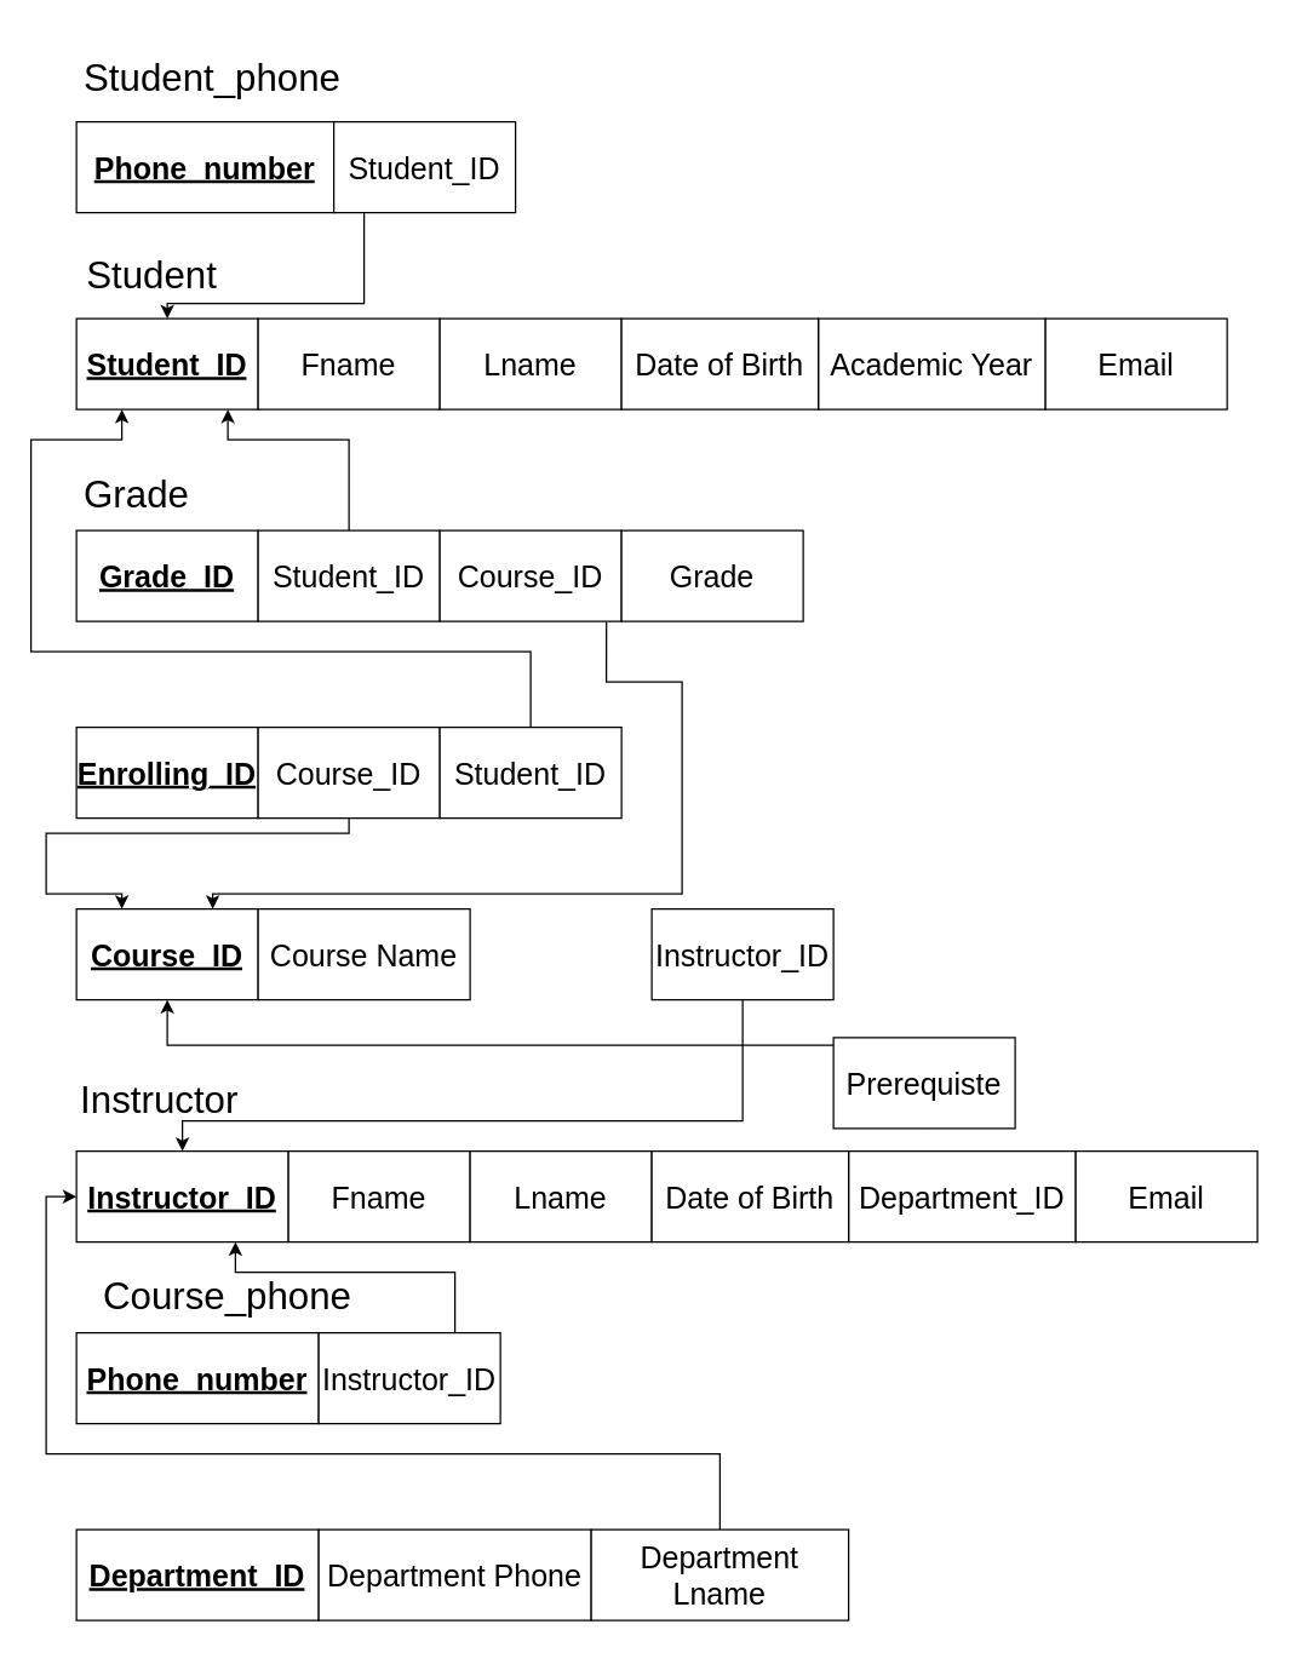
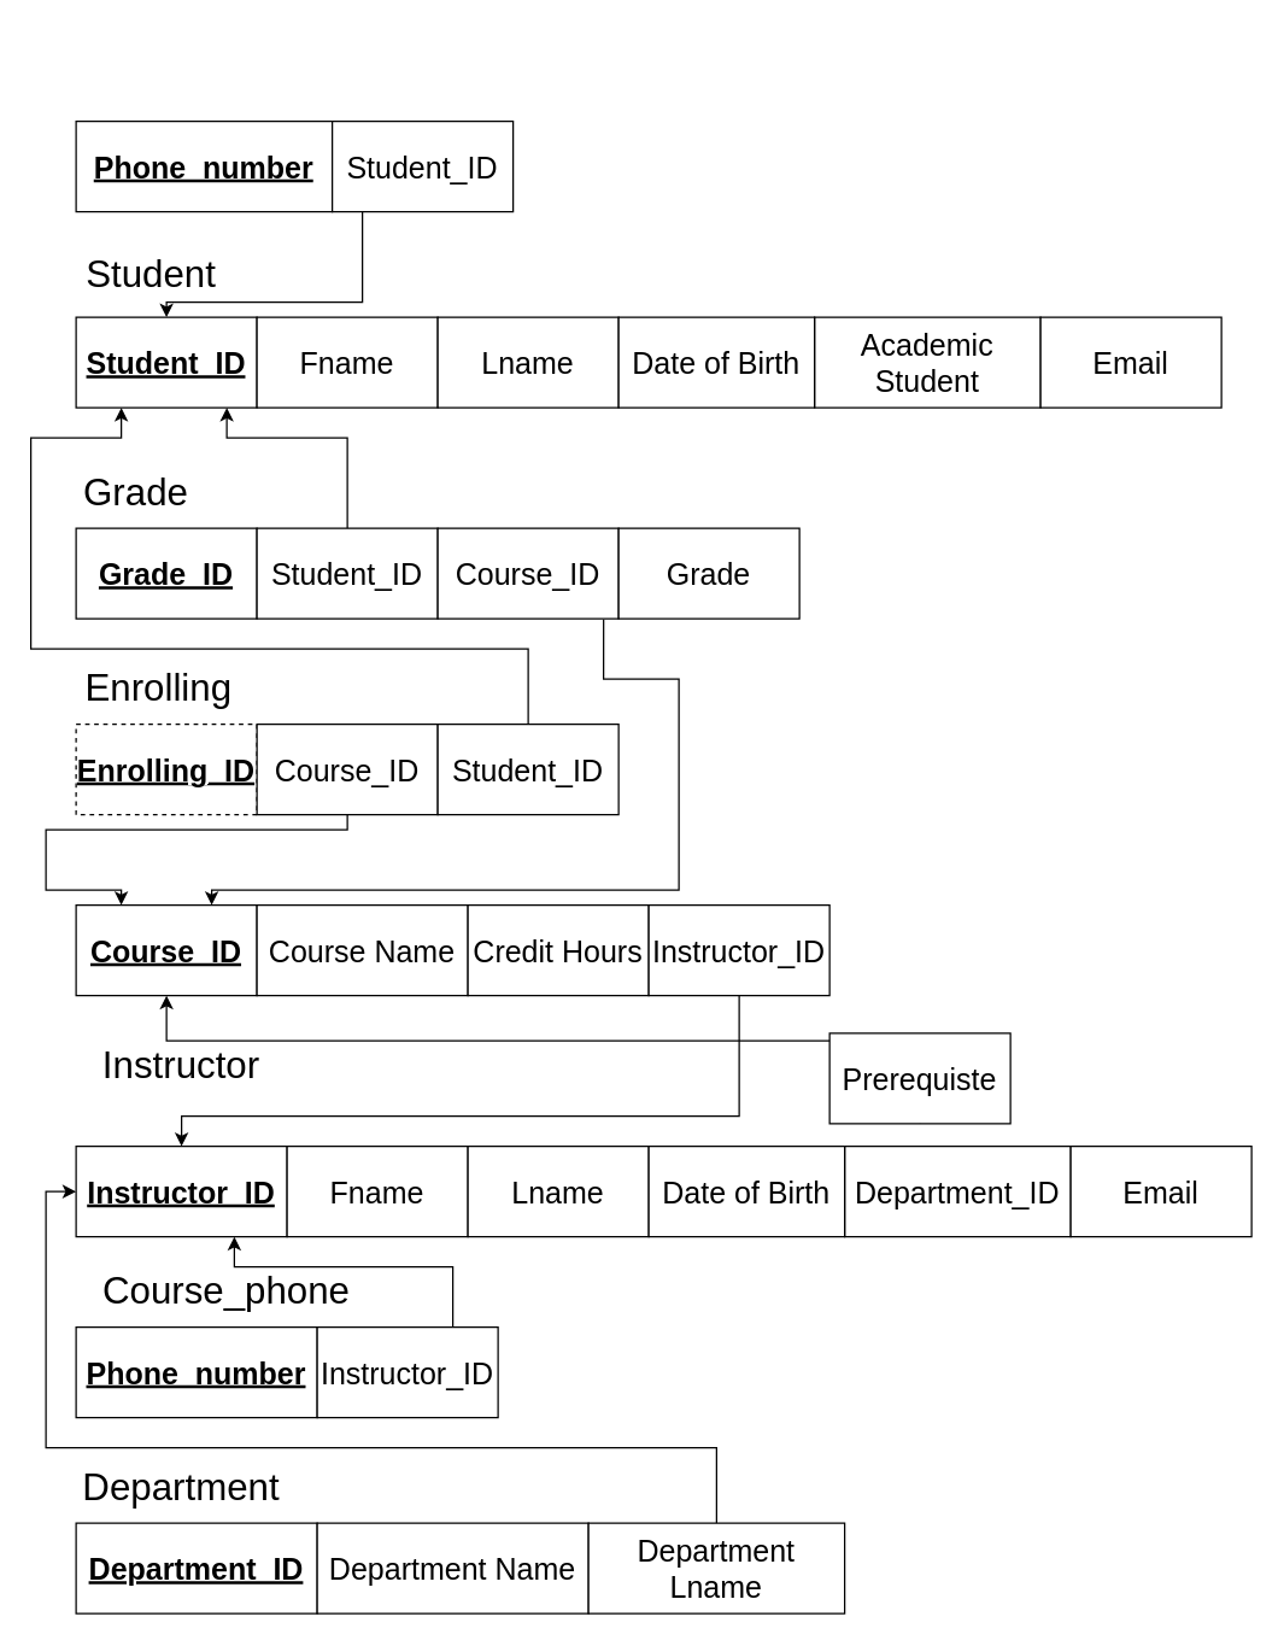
- <mxCell id="8" value="Student_phone" style="text;html=1;strokeColor=none;fillColor=none;align=center;verticalAlign=middle;whiteSpace=wrap;rounded=0;fontSize=25;" vertex="1" parent="1"><mxGeometry x="50" y="20" width="180" height="60" as="geometry" /></mxCell>
- <mxCell id="6" value="Academic Year" style="rounded=0;whiteSpace=wrap;html=1;fontSize=20;" vertex="1" parent="1"><mxGeometry x="540" y="210" width="150" height="60" as="geometry" /></mxCell>
+ <mxCell id="6" value="Academic Student" style="rounded=0;whiteSpace=wrap;html=1;fontSize=20;" vertex="1" parent="1"><mxGeometry x="540" y="210" width="150" height="60" as="geometry" /></mxCell>
+ <mxCell id="19" value="Enrolling" style="text;html=1;strokeColor=none;fillColor=none;align=center;verticalAlign=middle;whiteSpace=wrap;rounded=0;fontSize=25;" vertex="1" parent="1"><mxGeometry x="50" y="440" width="110" height="30" as="geometry" /></mxCell>
- <mxCell id="20" value="Enrolling_ID" style="rounded=0;whiteSpace=wrap;html=1;fontSize=20;fontStyle=5" vertex="1" parent="1"><mxGeometry x="50" y="480" width="120" height="60" as="geometry" /></mxCell>
+ <mxCell id="20" value="Enrolling_ID" style="rounded=0;whiteSpace=wrap;html=1;fontSize=20;fontStyle=5;dashed=1;" vertex="1" parent="1"><mxGeometry x="50" y="480" width="120" height="60" as="geometry" /></mxCell>
+ <mxCell id="27" value="Credit Hours" style="rounded=0;whiteSpace=wrap;html=1;fontSize=20;" vertex="1" parent="1"><mxGeometry x="310" y="600" width="120" height="60" as="geometry" /></mxCell>
- <mxCell id="32" value="Instructor" style="text;html=1;strokeColor=none;fillColor=none;align=center;verticalAlign=middle;whiteSpace=wrap;rounded=0;fontSize=25;" vertex="1" parent="1"><mxGeometry x="50" y="710" width="110" height="30" as="geometry" /></mxCell>
+ <mxCell id="32" value="Instructor" style="text;html=1;strokeColor=none;fillColor=none;align=center;verticalAlign=middle;whiteSpace=wrap;rounded=0;fontSize=25;" vertex="1" parent="1"><mxGeometry x="65" y="690" width="110" height="30" as="geometry" /></mxCell>
+ <mxCell id="44" value="Department" style="text;html=1;strokeColor=none;fillColor=none;align=center;verticalAlign=middle;whiteSpace=wrap;rounded=0;fontSize=25;" vertex="1" parent="1"><mxGeometry x="50" y="970" width="140" height="30" as="geometry" /></mxCell>
- <mxCell id="46" value="Department Phone" style="rounded=0;whiteSpace=wrap;html=1;fontSize=20;" vertex="1" parent="1"><mxGeometry x="210" y="1010" width="180" height="60" as="geometry" /></mxCell>
+ <mxCell id="46" value="Department Name" style="rounded=0;whiteSpace=wrap;html=1;fontSize=20;" vertex="1" parent="1"><mxGeometry x="210" y="1010" width="180" height="60" as="geometry" /></mxCell>
